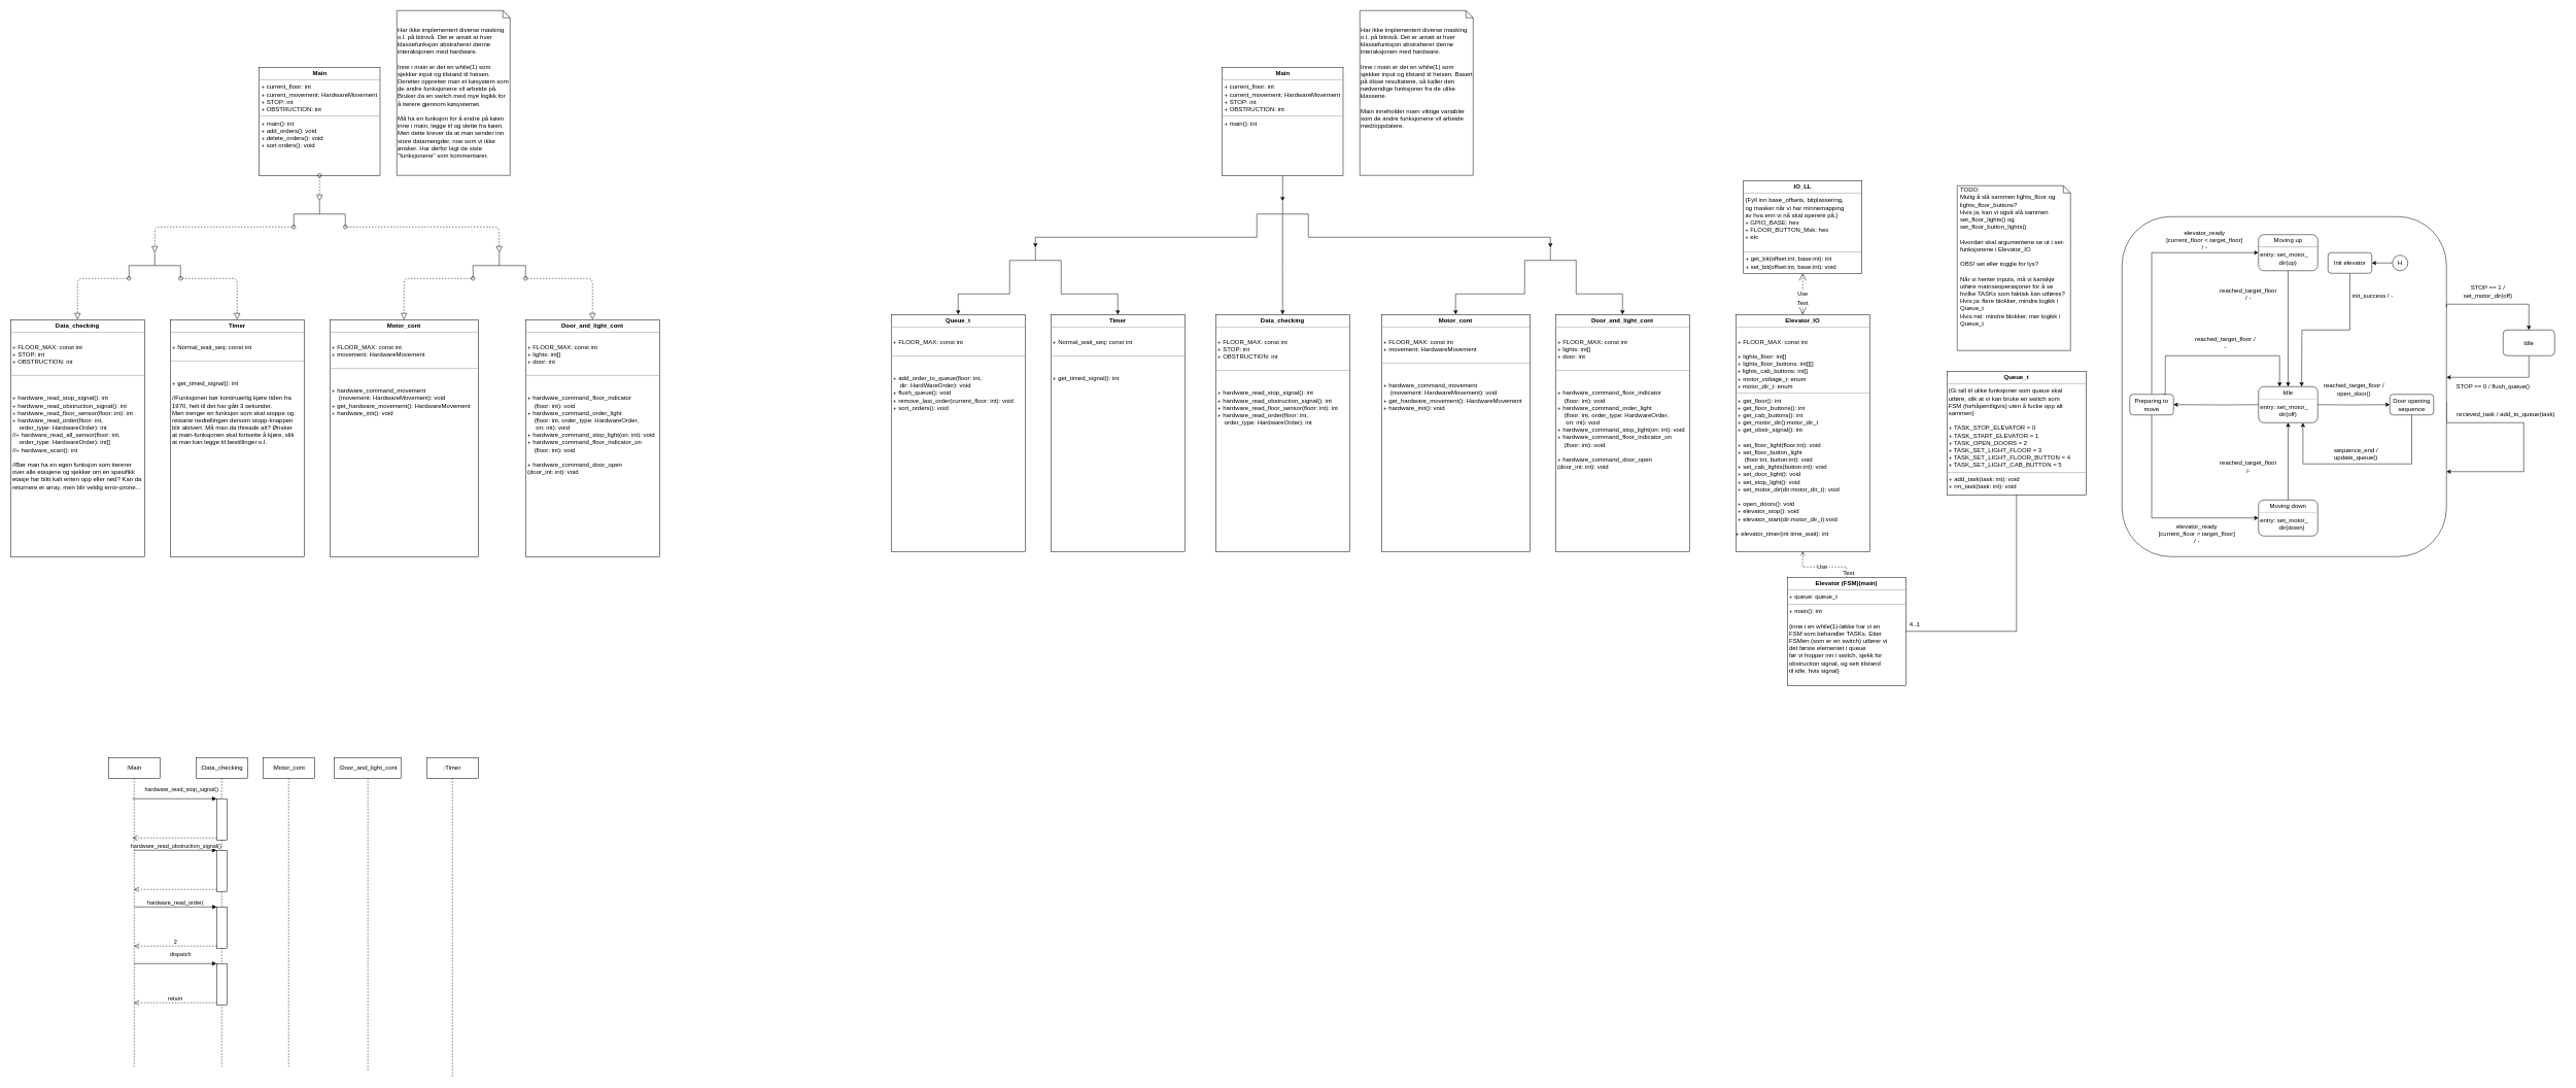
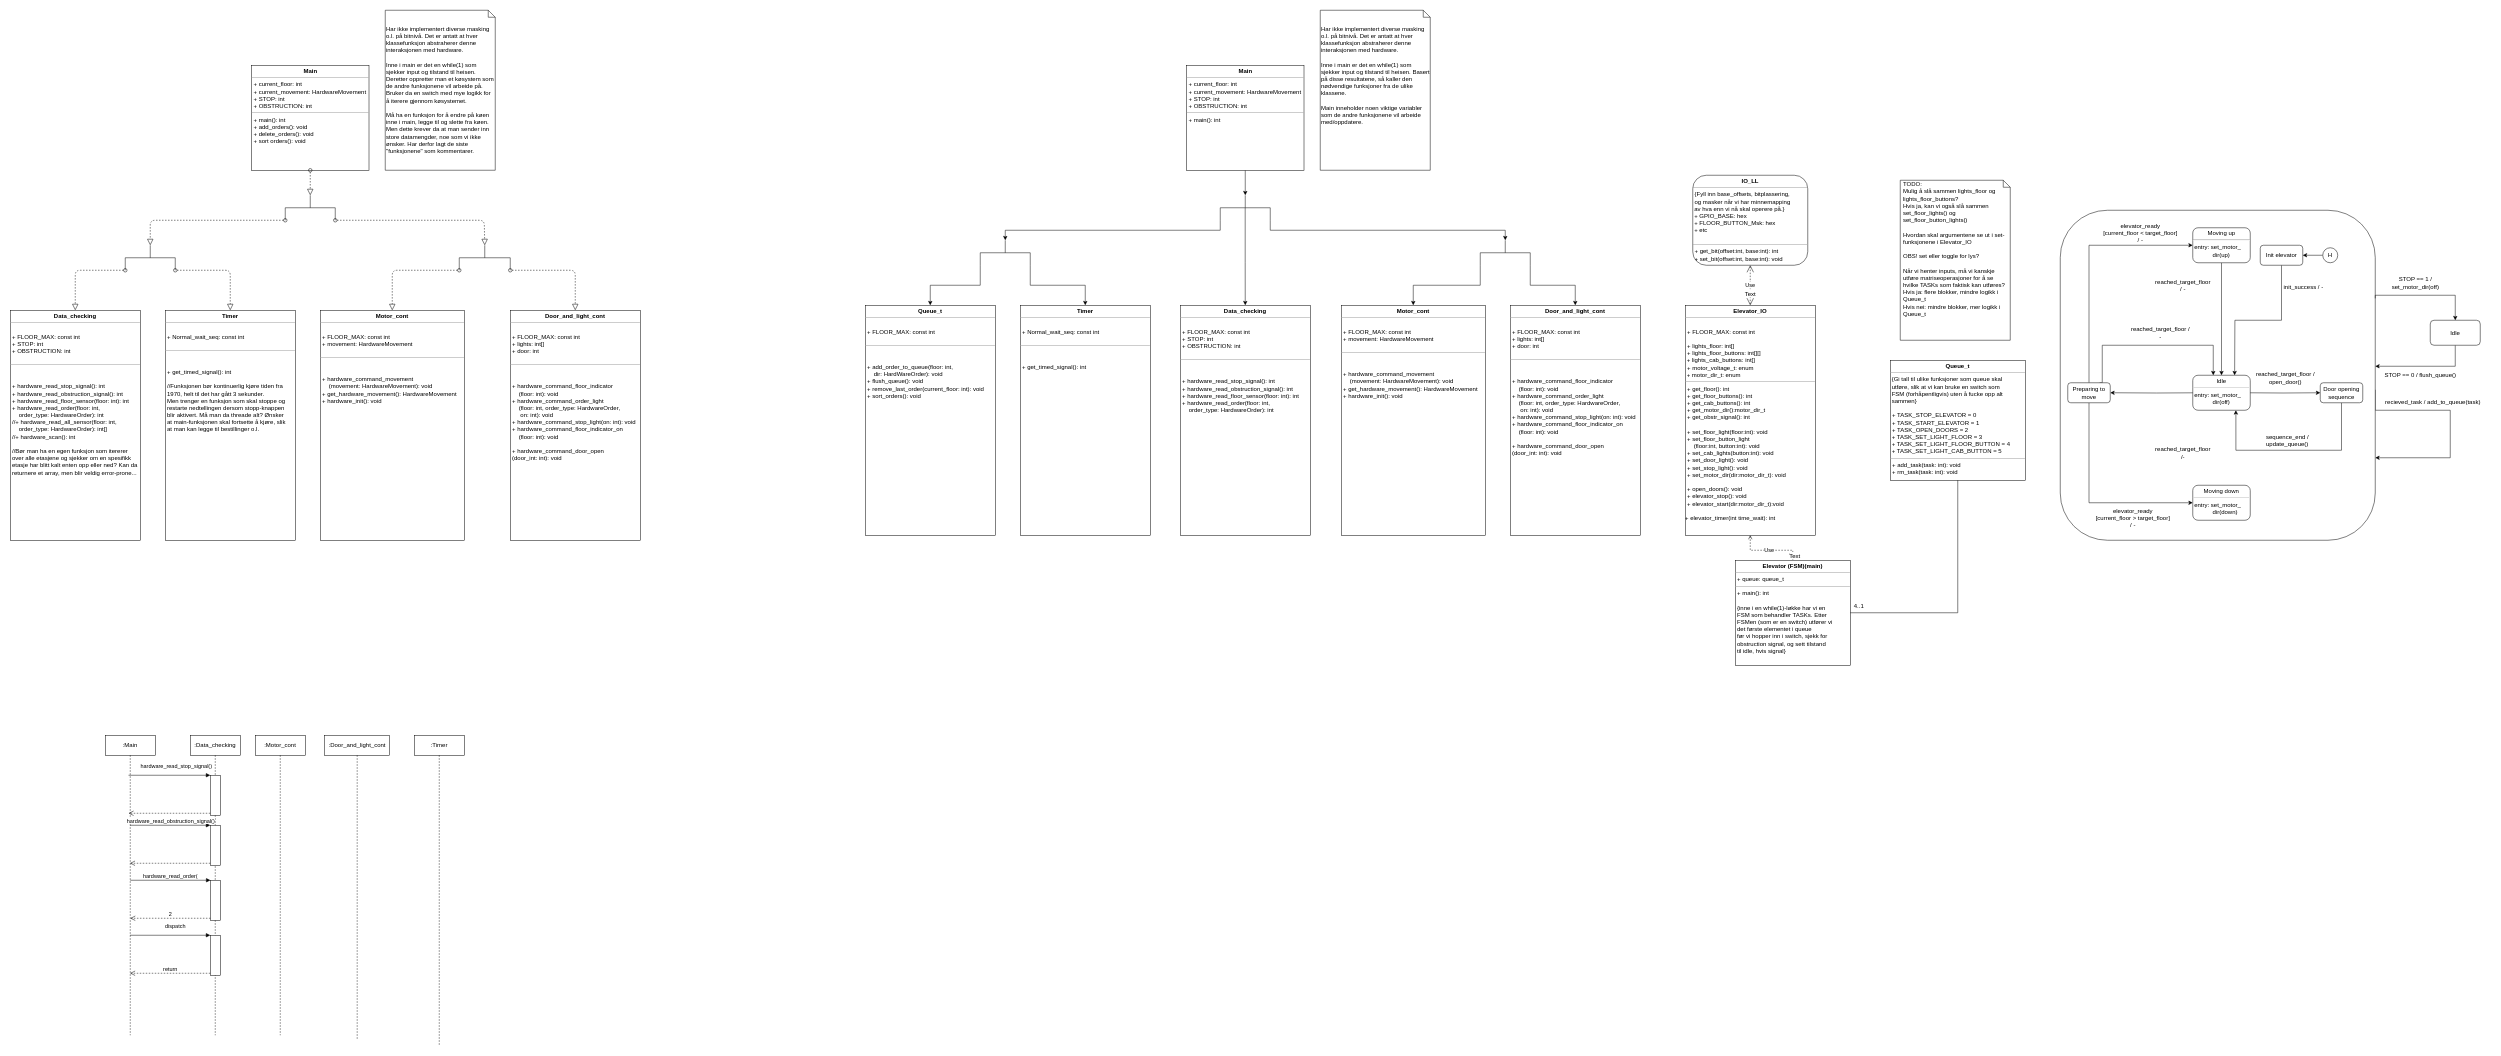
- <mxCell id="5" value="&lt;p style=&quot;margin: 0px ; margin-top: 4px ; text-align: center&quot;&gt;&lt;b&gt;IO_LL&lt;br&gt;&lt;/b&gt;&lt;/p&gt;&lt;hr size=&quot;1&quot;&gt;&lt;p style=&quot;margin: 0px ; margin-left: 4px&quot;&gt;{Fyll inn base_offsets, bitplassering,&lt;/p&gt;&lt;p style=&quot;margin: 0px ; margin-left: 4px&quot;&gt;og masker når vi har minnemapping&lt;/p&gt;&lt;div&gt;&amp;nbsp;av hva enn vi nå skal operere på.}&lt;/div&gt;&lt;div&gt;&amp;nbsp;+ GPIO_BASE: hex&lt;br&gt;&lt;/div&gt;&lt;div&gt;&amp;nbsp;+ FLOOR_BUTTON_Msk: hex&lt;br&gt;&lt;/div&gt;&lt;div&gt;&amp;nbsp;+ etc &lt;br&gt;&lt;/div&gt;&lt;div&gt;&lt;br&gt;&lt;/div&gt;&lt;hr size=&quot;1&quot;&gt;&lt;p style=&quot;margin: 0px ; margin-left: 4px&quot;&gt;+ get_bit(offset:int, base:int): int&lt;/p&gt;&lt;p style=&quot;margin: 0px ; margin-left: 4px&quot;&gt;+ set_bit(offset:int, base:int): void&lt;/p&gt;&lt;p style=&quot;margin: 0px ; margin-left: 4px&quot;&gt;&lt;br&gt;&lt;/p&gt;" style="verticalAlign=top;align=left;overflow=fill;fontSize=12;fontFamily=Helvetica;html=1;rounded=0;shadow=0;comic=0;labelBackgroundColor=none;strokeWidth=1" parent="1" vertex="1"><mxGeometry x="3385" y="350" width="230" height="180" as="geometry" /></mxCell>
+ <mxCell id="5" value="&lt;p style=&quot;margin: 0px ; margin-top: 4px ; text-align: center&quot;&gt;&lt;b&gt;IO_LL&lt;br&gt;&lt;/b&gt;&lt;/p&gt;&lt;hr size=&quot;1&quot;&gt;&lt;p style=&quot;margin: 0px ; margin-left: 4px&quot;&gt;{Fyll inn base_offsets, bitplassering,&lt;/p&gt;&lt;p style=&quot;margin: 0px ; margin-left: 4px&quot;&gt;og masker når vi har minnemapping&lt;/p&gt;&lt;div&gt;&amp;nbsp;av hva enn vi nå skal operere på.}&lt;/div&gt;&lt;div&gt;&amp;nbsp;+ GPIO_BASE: hex&lt;br&gt;&lt;/div&gt;&lt;div&gt;&amp;nbsp;+ FLOOR_BUTTON_Msk: hex&lt;br&gt;&lt;/div&gt;&lt;div&gt;&amp;nbsp;+ etc &lt;br&gt;&lt;/div&gt;&lt;div&gt;&lt;br&gt;&lt;/div&gt;&lt;hr size=&quot;1&quot;&gt;&lt;p style=&quot;margin: 0px ; margin-left: 4px&quot;&gt;+ get_bit(offset:int, base:int): int&lt;/p&gt;&lt;p style=&quot;margin: 0px ; margin-left: 4px&quot;&gt;+ set_bit(offset:int, base:int): void&lt;/p&gt;&lt;p style=&quot;margin: 0px ; margin-left: 4px&quot;&gt;&lt;br&gt;&lt;/p&gt;" style="verticalAlign=top;align=left;overflow=fill;fontSize=12;fontFamily=Helvetica;html=1;shadow=0;comic=0;labelBackgroundColor=none;strokeWidth=1;rounded=1;" parent="1" vertex="1"><mxGeometry x="3385" y="350" width="230" height="180" as="geometry" /></mxCell>
- <mxCell id="43" style="edgeStyle=orthogonalEdgeStyle;rounded=0;orthogonalLoop=1;jettySize=auto;html=1;exitX=0.5;exitY=0;exitDx=0;exitDy=0;entryX=0.5;entryY=1;entryDx=0;entryDy=0;" parent="1" source="44" target="40" edge="1"><mxGeometry relative="1" as="geometry" /></mxCell>
